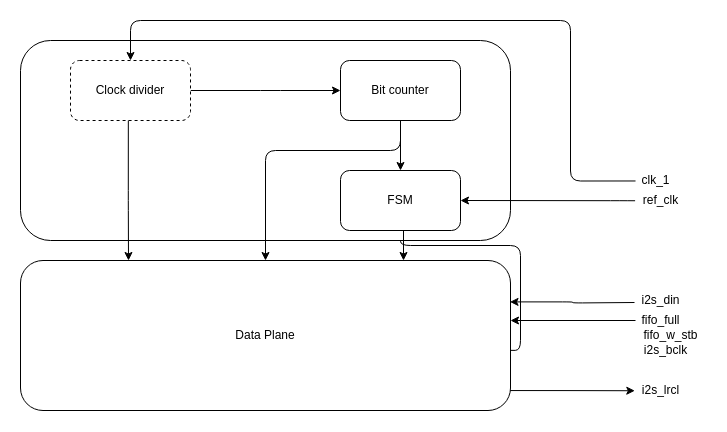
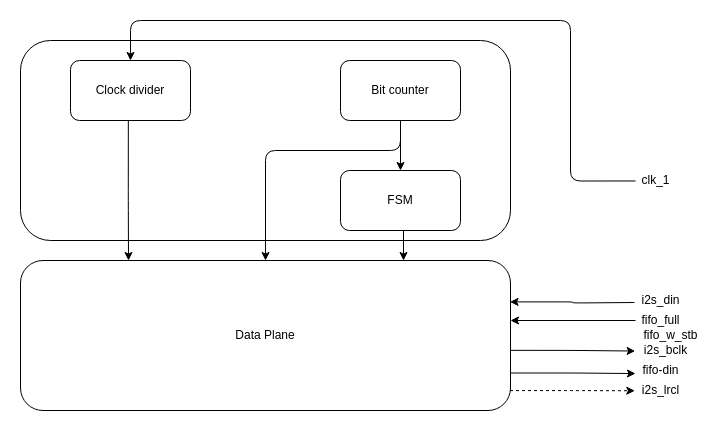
- <mxCell id="11" value="Clock divider" style="rounded=1;whiteSpace=wrap;html=1;dashed=1;" vertex="1" parent="1"><mxGeometry x="70" y="60" width="120" height="60" as="geometry" /></mxCell>
+ <mxCell id="11" value="Clock divider" style="rounded=1;whiteSpace=wrap;html=1;" vertex="1" parent="1"><mxGeometry x="70" y="60" width="120" height="60" as="geometry" /></mxCell>
- <mxCell id="9" style="edgeStyle=orthogonalEdgeStyle;html=1;entryX=0;entryY=0.5;entryDx=0;entryDy=0;" edge="1" parent="1" source="11" target="14"><mxGeometry relative="1" as="geometry"><Array as="points"><mxPoint x="270" y="90" /><mxPoint x="270" y="90" /></Array></mxGeometry></mxCell>
- <mxCell id="15" value="" style="endArrow=classic;html=1;entryX=1;entryY=0.5;entryDx=0;entryDy=0;edgeStyle=orthogonalEdgeStyle;exitX=-0.008;exitY=0.512;exitDx=0;exitDy=0;exitPerimeter=0;" edge="1" parent="1" source="17" target="8"><mxGeometry width="50" height="50" relative="1" as="geometry"><mxPoint x="620" y="200" as="sourcePoint" /><mxPoint x="480" y="0" as="targetPoint" /><Array as="points"><mxPoint x="620" y="200" /></Array></mxGeometry></mxCell>
- <mxCell id="17" value="ref_clk" style="text;html=1;align=center;verticalAlign=middle;resizable=0;points=[];autosize=1;strokeColor=none;fillColor=none;" vertex="1" parent="1"><mxGeometry x="635" y="190" width="50" height="20" as="geometry" /></mxCell>
- <mxCell id="3" style="edgeStyle=orthogonalEdgeStyle;html=1;exitX=0.999;exitY=0.599;exitDx=0;exitDy=0;exitPerimeter=0;" edge="1" parent="1" source="5" target="8"><mxGeometry relative="1" as="geometry"><mxPoint x="630" y="350" as="targetPoint" /></mxGeometry></mxCell>
+ <mxCell id="3" style="edgeStyle=orthogonalEdgeStyle;html=1;exitX=0.999;exitY=0.599;exitDx=0;exitDy=0;exitPerimeter=0;entryX=-0.006;entryY=0.528;entryDx=0;entryDy=0;entryPerimeter=0;" edge="1" parent="1" source="5" target="24"><mxGeometry relative="1" as="geometry"><mxPoint x="630" y="350" as="targetPoint" /></mxGeometry></mxCell>
+ <mxCell id="20" value="fifo-din" style="text;html=1;align=center;verticalAlign=middle;resizable=0;points=[];autosize=1;strokeColor=none;fillColor=none;" vertex="1" parent="1"><mxGeometry x="635" y="360" width="50" height="20" as="geometry" /></mxCell>
+ <mxCell id="2" style="edgeStyle=orthogonalEdgeStyle;html=1;exitX=1;exitY=0.75;exitDx=0;exitDy=0;entryX=-0.001;entryY=0.653;entryDx=0;entryDy=0;entryPerimeter=0;" edge="1" parent="1" source="5" target="20"><mxGeometry relative="1" as="geometry"><mxPoint x="630" y="372.667" as="targetPoint" /></mxGeometry></mxCell>
- <mxCell id="4" style="edgeStyle=orthogonalEdgeStyle;html=1;exitX=0.999;exitY=0.867;exitDx=0;exitDy=0;exitPerimeter=0;entryX=-0.014;entryY=0.512;entryDx=0;entryDy=0;entryPerimeter=0;" edge="1" parent="1" source="5" target="25"><mxGeometry relative="1" as="geometry"><mxPoint x="630" y="400" as="targetPoint" /></mxGeometry></mxCell>
+ <mxCell id="4" style="edgeStyle=orthogonalEdgeStyle;html=1;exitX=0.999;exitY=0.867;exitDx=0;exitDy=0;exitPerimeter=0;entryX=-0.014;entryY=0.512;entryDx=0;entryDy=0;entryPerimeter=0;dashed=1;" edge="1" parent="1" source="5" target="25"><mxGeometry relative="1" as="geometry"><mxPoint x="630" y="400" as="targetPoint" /></mxGeometry></mxCell>
